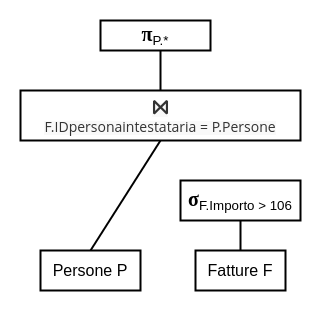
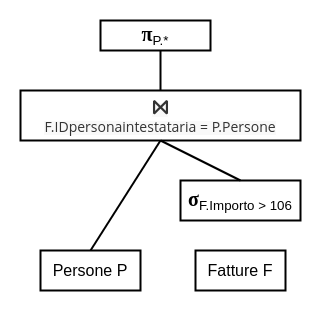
+ <mxCell id="10" value="" style="endArrow=none;html=1;strokeWidth=2;exitX=0.5;exitY=0;exitDx=0;exitDy=0;entryX=0.5;entryY=1;entryDx=0;entryDy=0;" edge="1" parent="1" source="7" target="6"><mxGeometry width="50" height="50" relative="1" as="geometry"><mxPoint x="190" y="120" as="sourcePoint" /><mxPoint x="190" y="80" as="targetPoint" /></mxGeometry></mxCell>
- <mxCell id="9" value="" style="endArrow=none;html=1;strokeWidth=2;exitX=0.5;exitY=0;exitDx=0;exitDy=0;" edge="1" parent="1" source="5" target="7"><mxGeometry width="50" height="50" relative="1" as="geometry"><mxPoint x="180" y="110" as="sourcePoint" /><mxPoint x="180" y="70" as="targetPoint" /></mxGeometry></mxCell>
